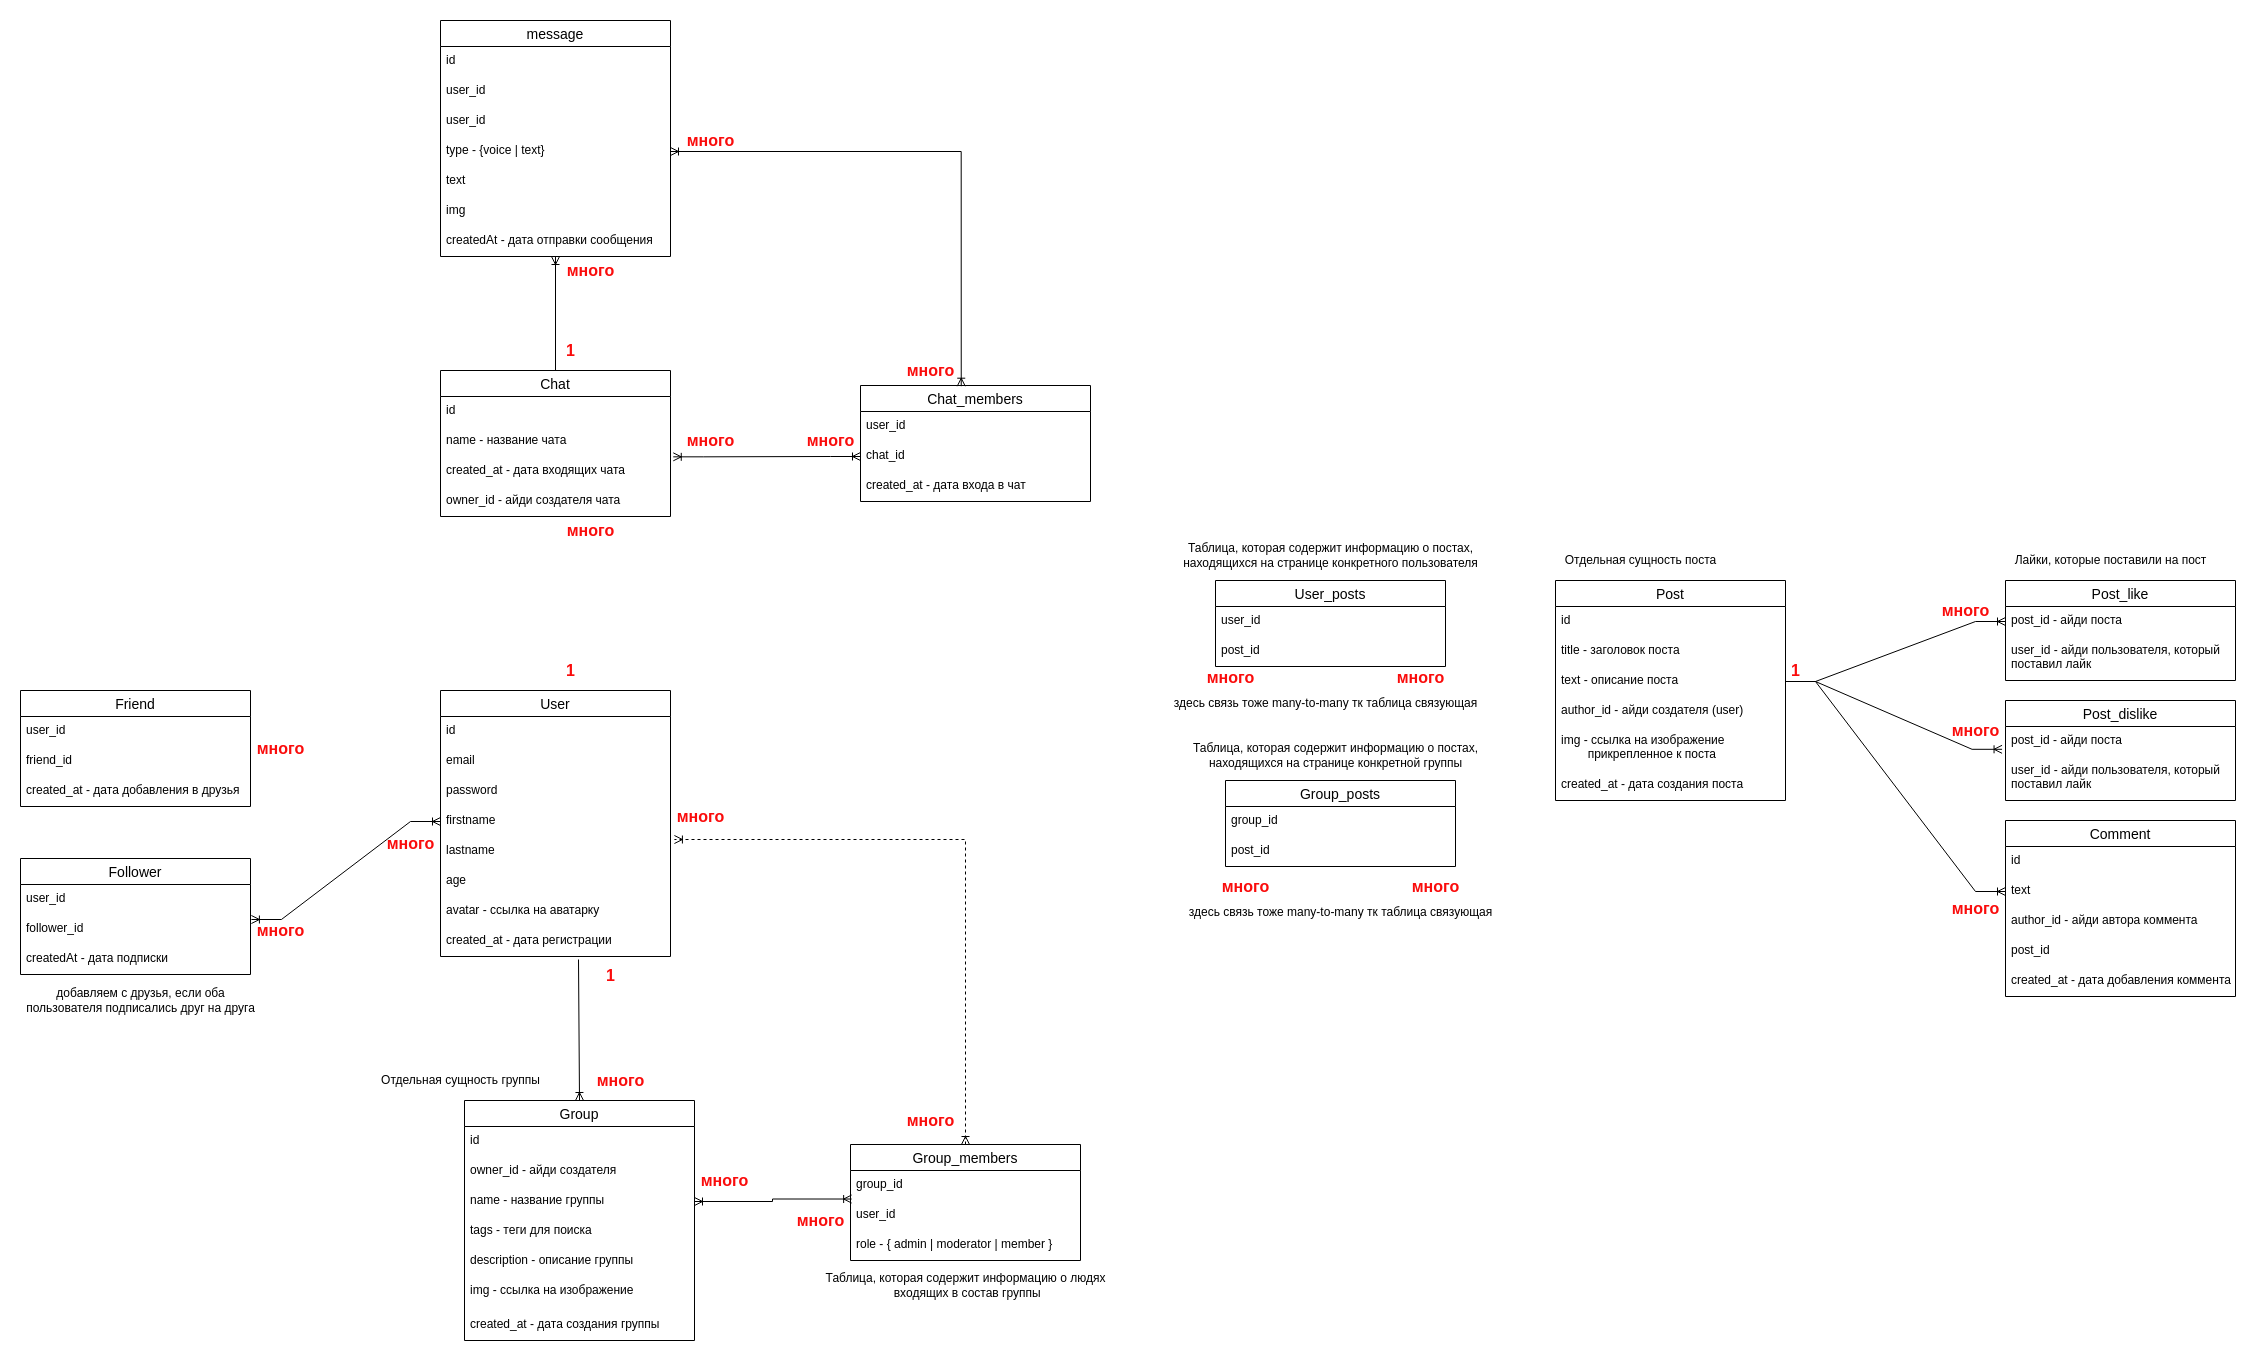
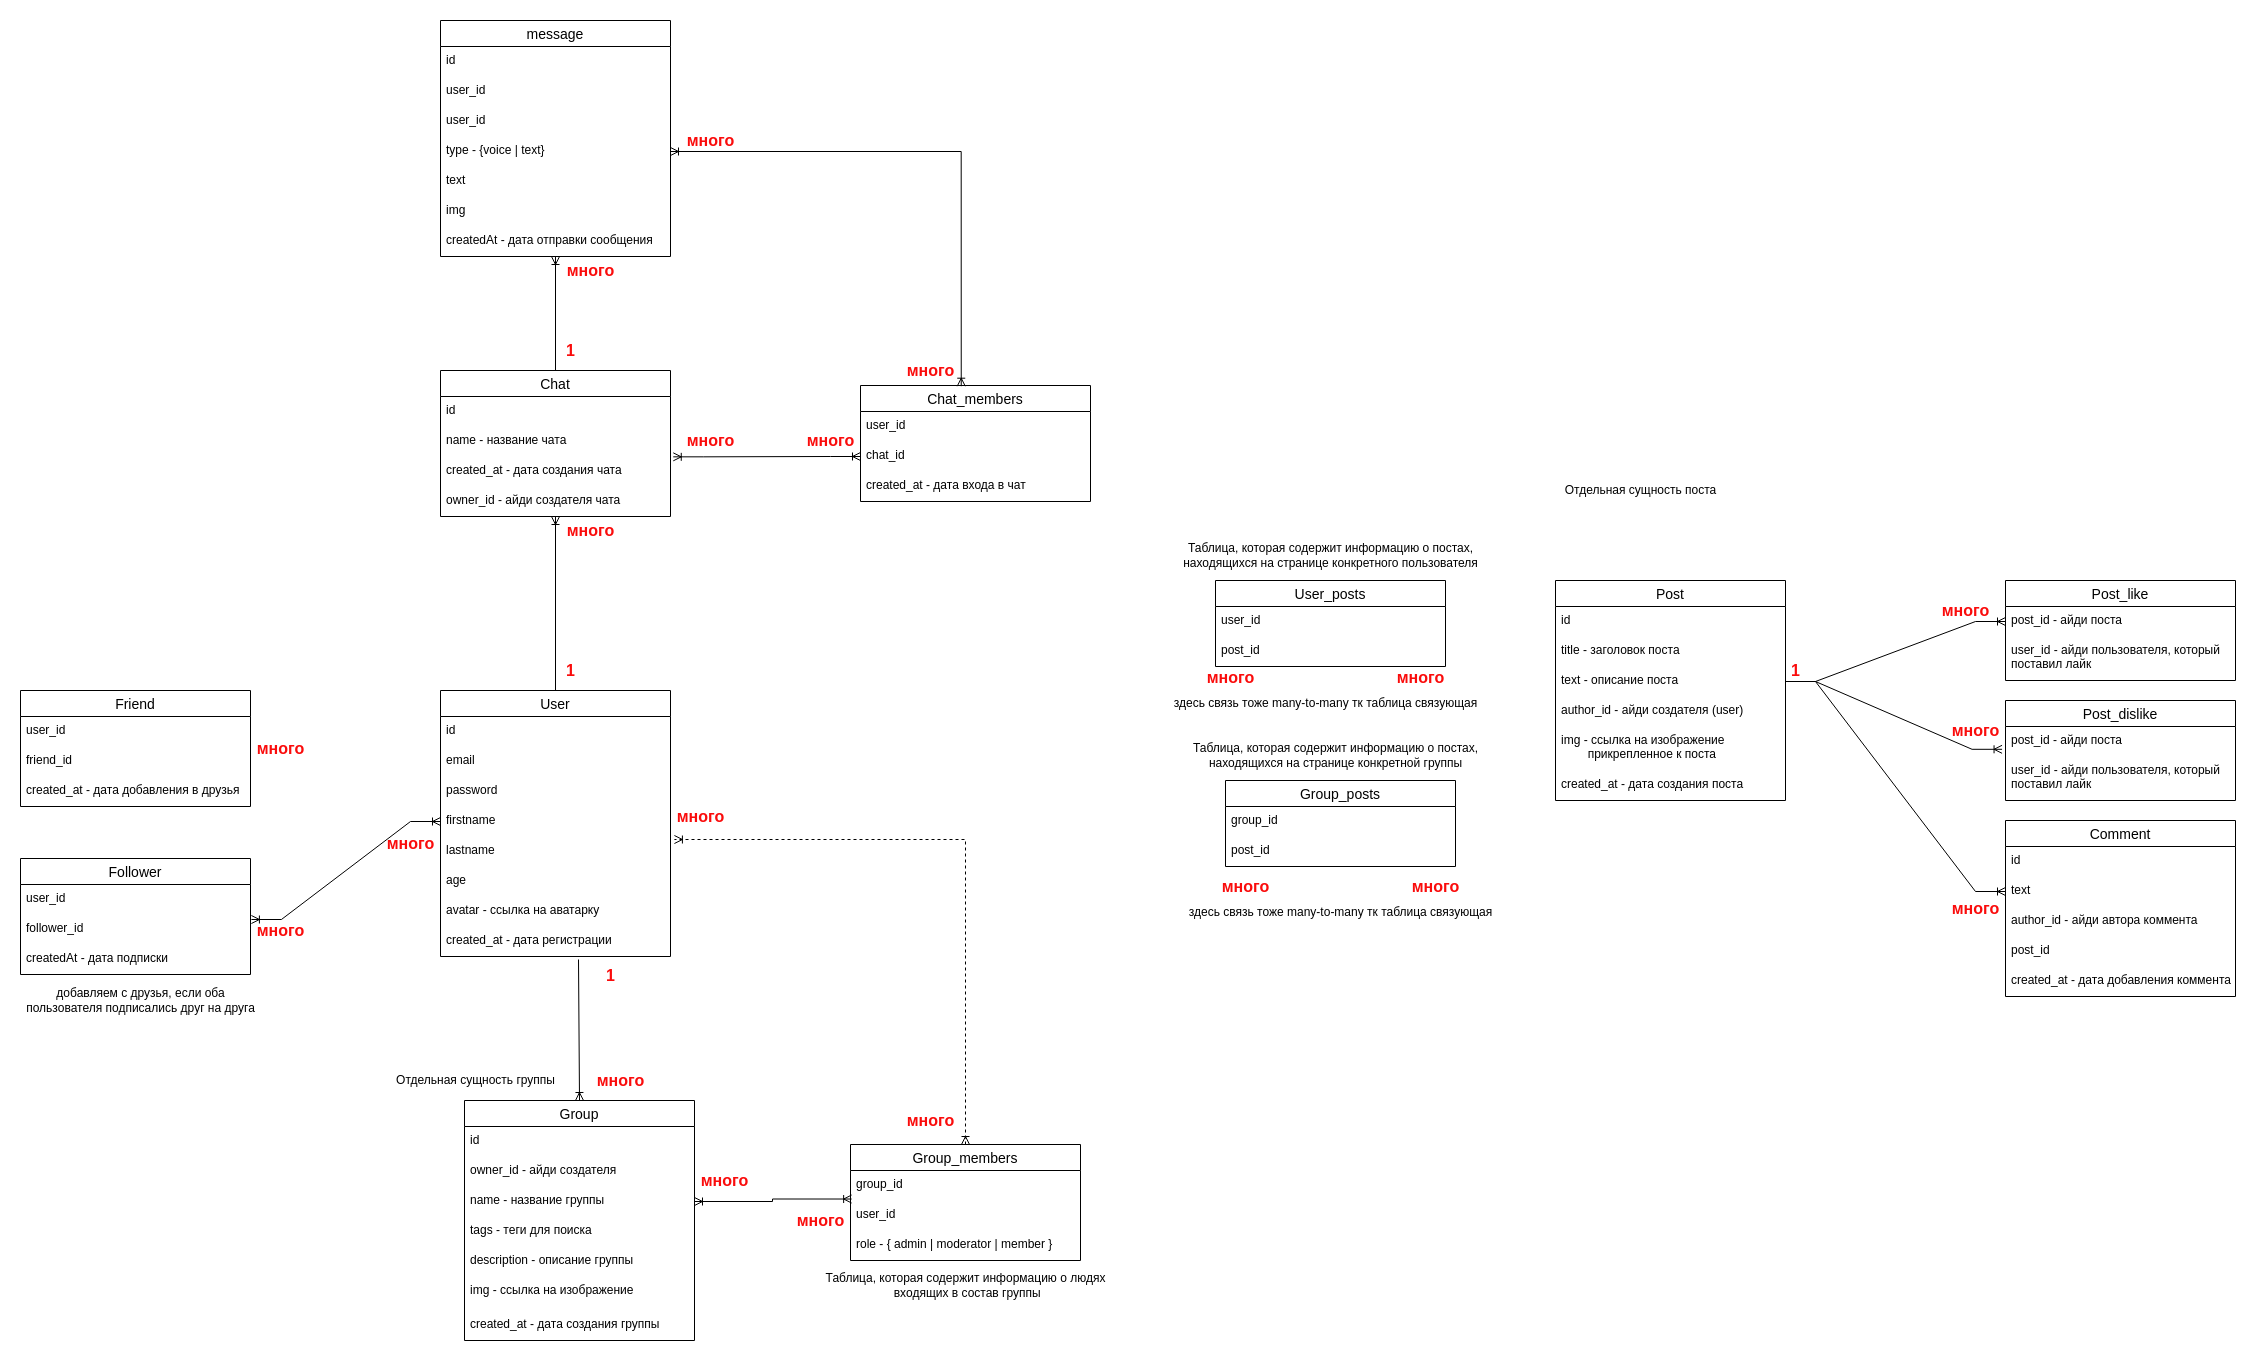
- <mxCell id="22" value="created_at - дата входящих чата" style="text;strokeColor=none;fillColor=none;spacingLeft=4;spacingRight=4;overflow=hidden;rotatable=0;points=[[0,0.5],[1,0.5]];portConstraint=eastwest;fontSize=12;" parent="19" vertex="1"><mxGeometry y="86" width="230" height="30" as="geometry" /></mxCell>
+ <mxCell id="22" value="created_at - дата создания чата" style="text;strokeColor=none;fillColor=none;spacingLeft=4;spacingRight=4;overflow=hidden;rotatable=0;points=[[0,0.5],[1,0.5]];portConstraint=eastwest;fontSize=12;" parent="19" vertex="1"><mxGeometry y="86" width="230" height="30" as="geometry" /></mxCell>
- <mxCell id="73" value="Отдельная сущность поста" style="text;html=1;align=center;verticalAlign=middle;resizable=0;points=[];autosize=1;strokeColor=none;fillColor=none;" parent="1" vertex="1"><mxGeometry x="1555" y="550" width="170" height="20" as="geometry" /></mxCell>
+ <mxCell id="73" value="Отдельная сущность поста" style="text;html=1;align=center;verticalAlign=middle;resizable=0;points=[];autosize=1;strokeColor=none;fillColor=none;" parent="1" vertex="1"><mxGeometry x="1555" y="480" width="170" height="20" as="geometry" /></mxCell>
- <mxCell id="74" value="Лайки, которые поставили на пост" style="text;html=1;align=center;verticalAlign=middle;resizable=0;points=[];autosize=1;strokeColor=none;fillColor=none;" parent="1" vertex="1"><mxGeometry x="2005" y="550" width="210" height="20" as="geometry" /></mxCell>
+ <mxCell id="94" value="" style="fontSize=12;html=1;endArrow=ERoneToMany;rounded=0;fontColor=#FA0C0C;exitX=0.5;exitY=0;exitDx=0;exitDy=0;" parent="1" source="2" target="23" edge="1"><mxGeometry width="100" height="100" relative="1" as="geometry"><mxPoint x="330" y="420" as="sourcePoint" /><mxPoint x="331" y="561" as="targetPoint" /></mxGeometry></mxCell>
- <mxCell id="85" value="Отдельная сущность группы" style="text;html=1;align=center;verticalAlign=middle;resizable=0;points=[];autosize=1;strokeColor=none;fillColor=none;" parent="1" vertex="1"><mxGeometry x="375" y="1070" width="170" height="20" as="geometry" /></mxCell>
+ <mxCell id="85" value="Отдельная сущность группы" style="text;html=1;align=center;verticalAlign=middle;resizable=0;points=[];autosize=1;strokeColor=none;fillColor=none;" parent="1" vertex="1"><mxGeometry x="390" y="1070" width="170" height="20" as="geometry" /></mxCell>
